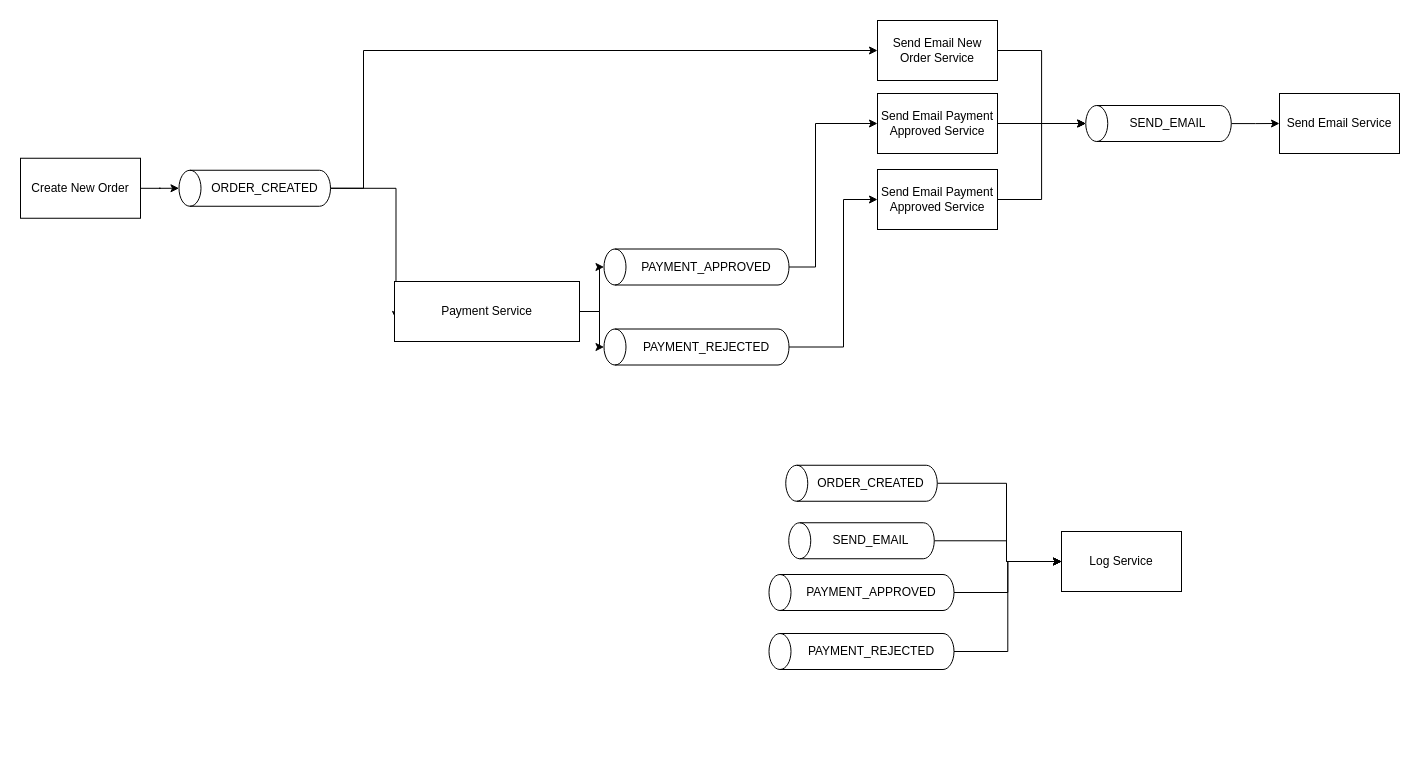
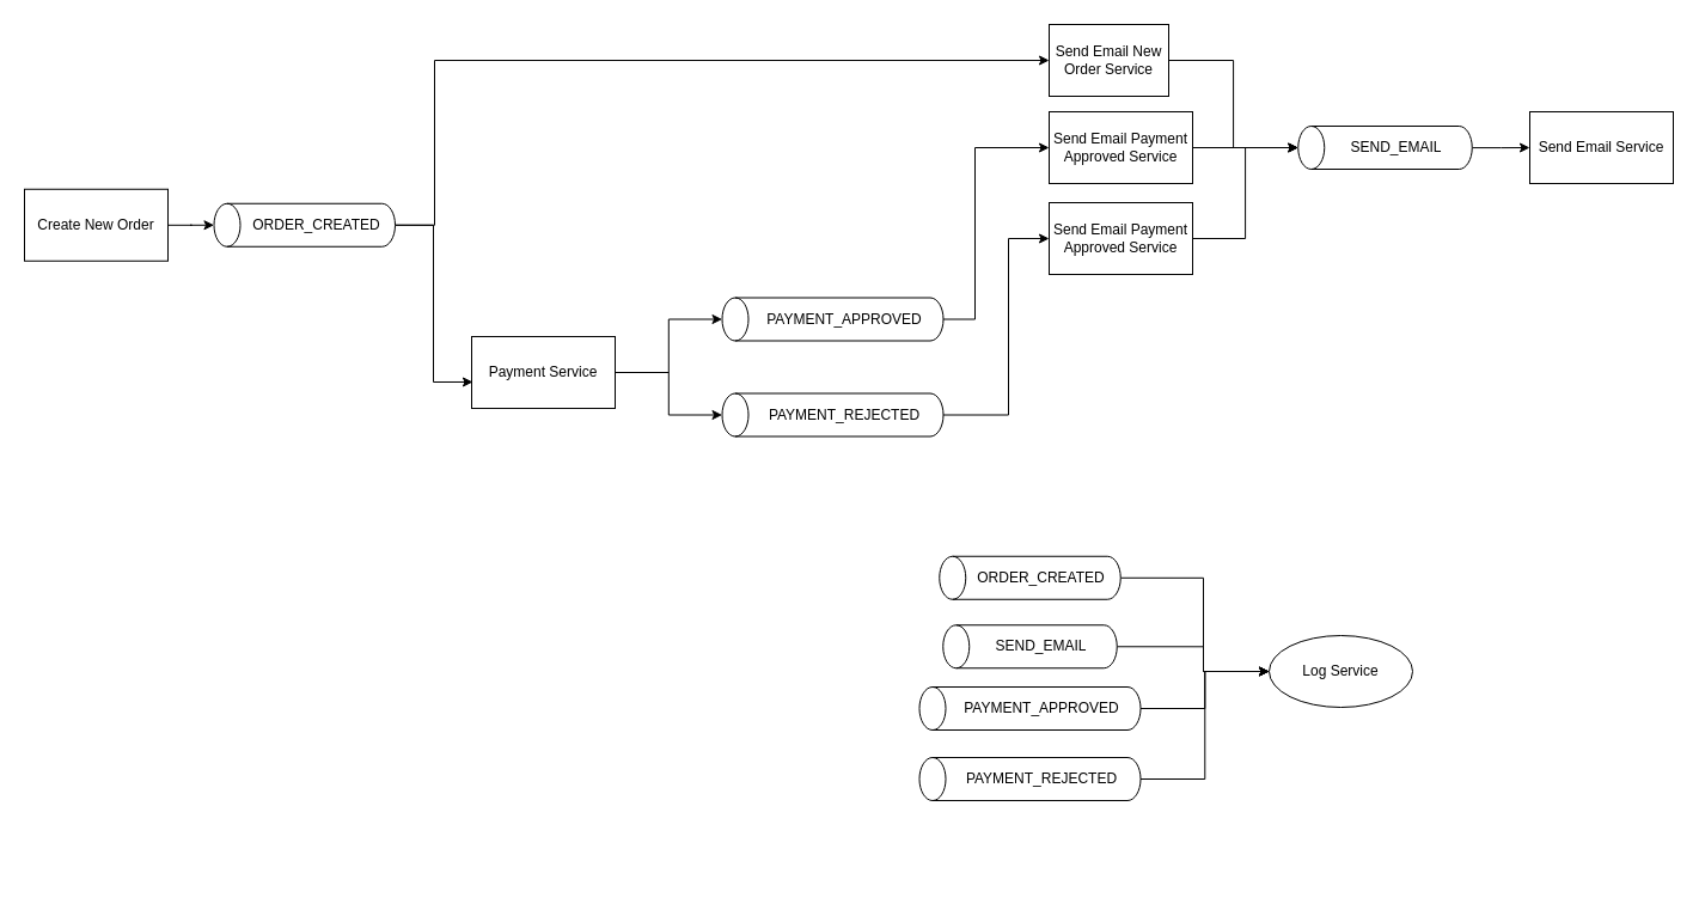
- <mxCell id="8" value="Send Email New Order Service" style="rounded=0;whiteSpace=wrap;html=1;" vertex="1" parent="1"><mxGeometry x="877" y="20" width="120" height="60" as="geometry" /></mxCell>
+ <mxCell id="8" value="Send Email New Order Service" style="rounded=0;whiteSpace=wrap;html=1;" vertex="1" parent="1"><mxGeometry x="877" y="20" width="100" height="60" as="geometry" /></mxCell>
- <mxCell id="13" value="Payment Service" style="rounded=0;whiteSpace=wrap;html=1;" vertex="1" parent="1"><mxGeometry x="394" y="281" width="185" height="60" as="geometry" /></mxCell>
+ <mxCell id="13" value="Payment Service" style="rounded=0;whiteSpace=wrap;html=1;" vertex="1" parent="1"><mxGeometry x="394" y="281" width="120" height="60" as="geometry" /></mxCell>
- <mxCell id="14" value="Log Service" style="rounded=0;whiteSpace=wrap;html=1;" vertex="1" parent="1"><mxGeometry x="1061" y="531" width="120" height="60" as="geometry" /></mxCell>
+ <mxCell id="14" value="Log Service" style="ellipse;whiteSpace=wrap;html=1;" vertex="1" parent="1"><mxGeometry x="1061" y="531" width="120" height="60" as="geometry" /></mxCell>
